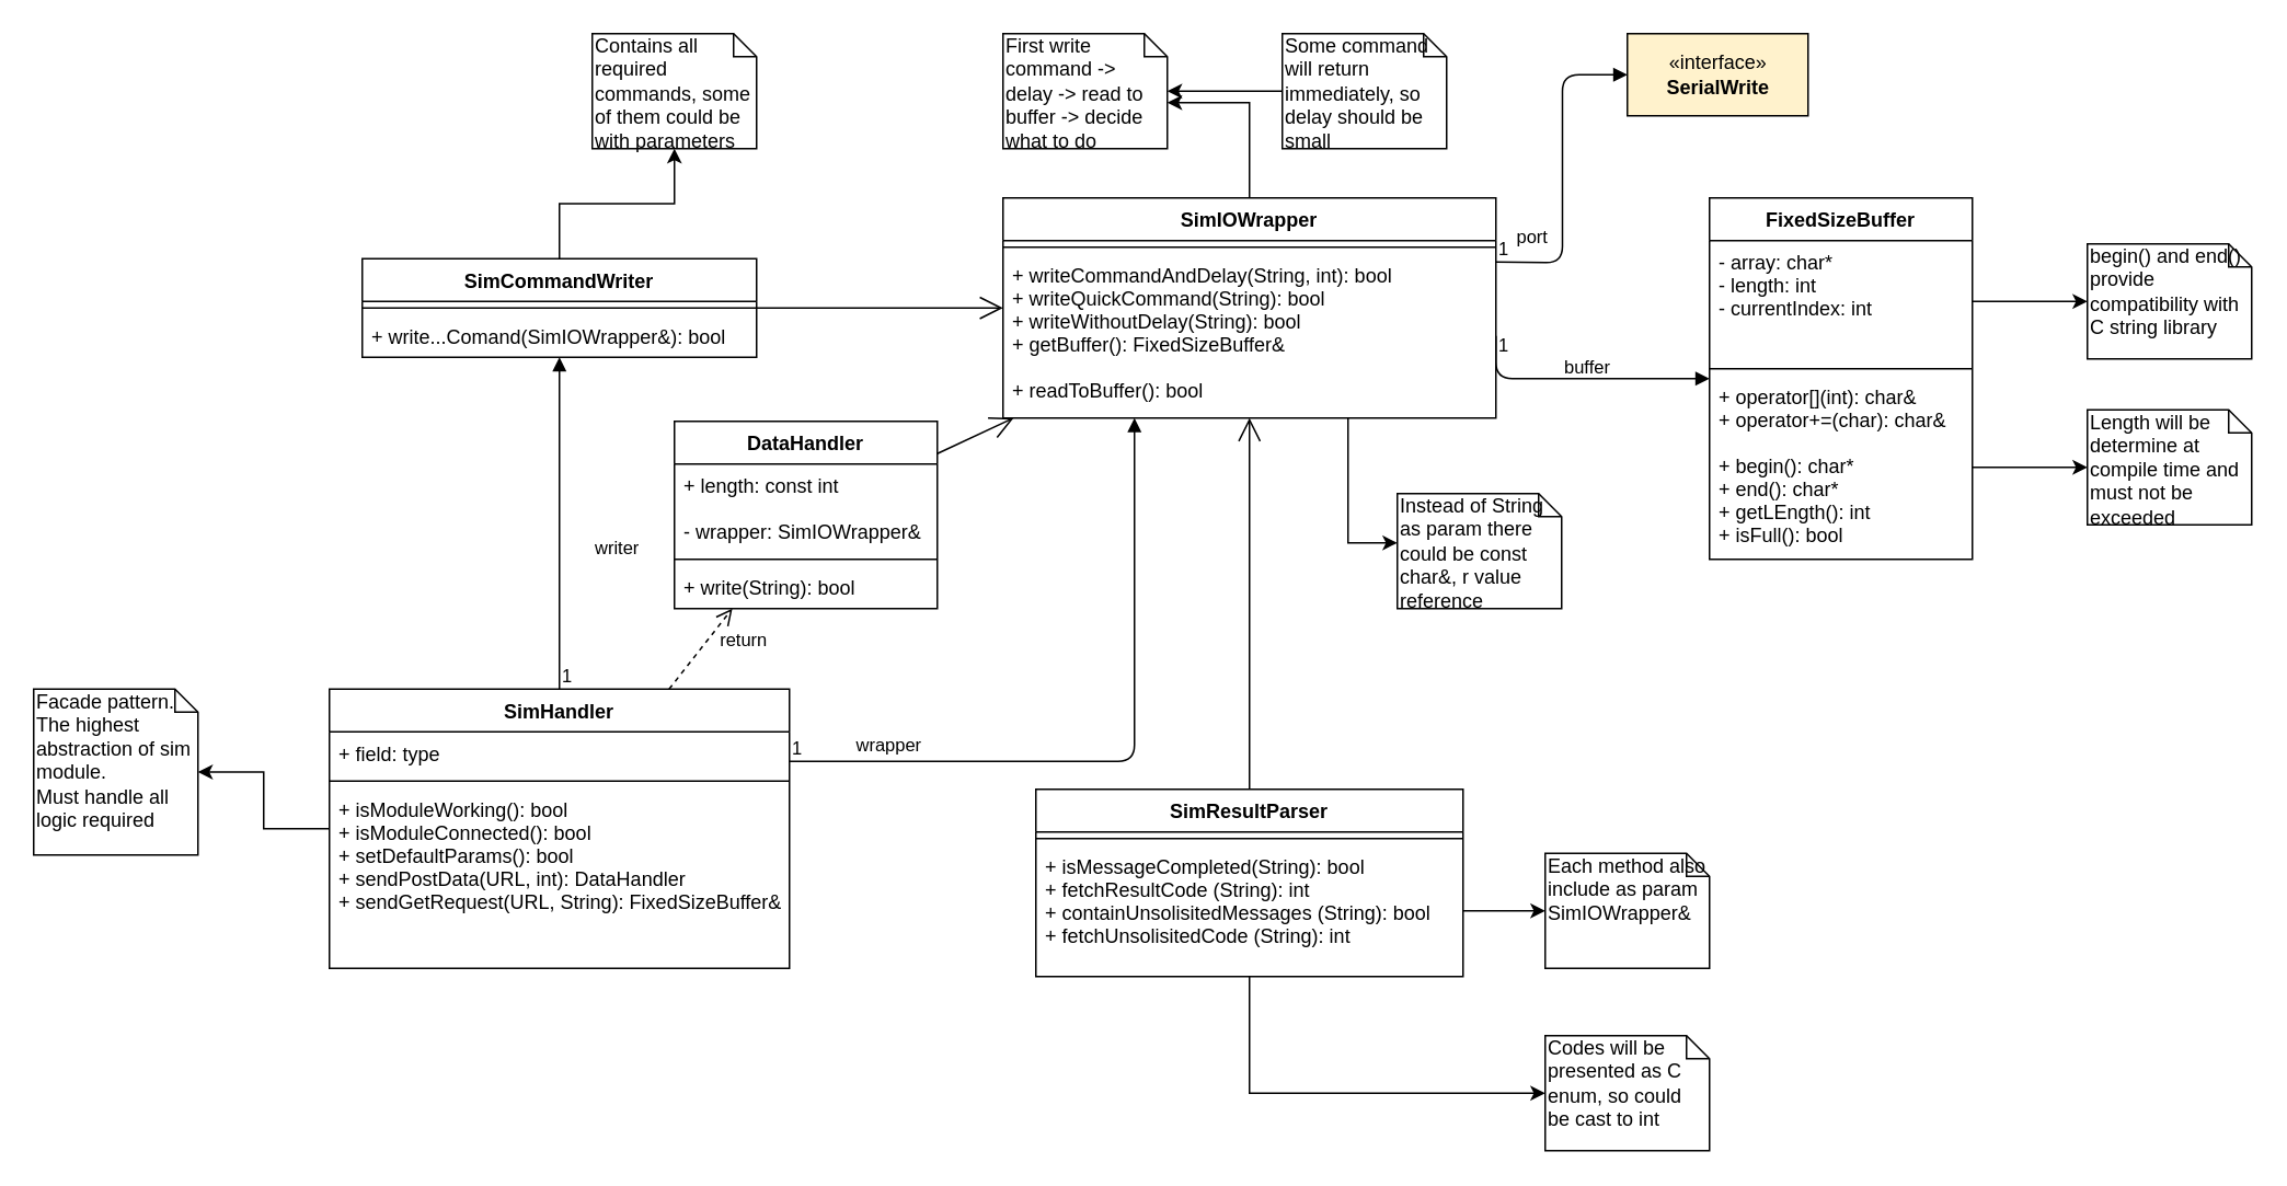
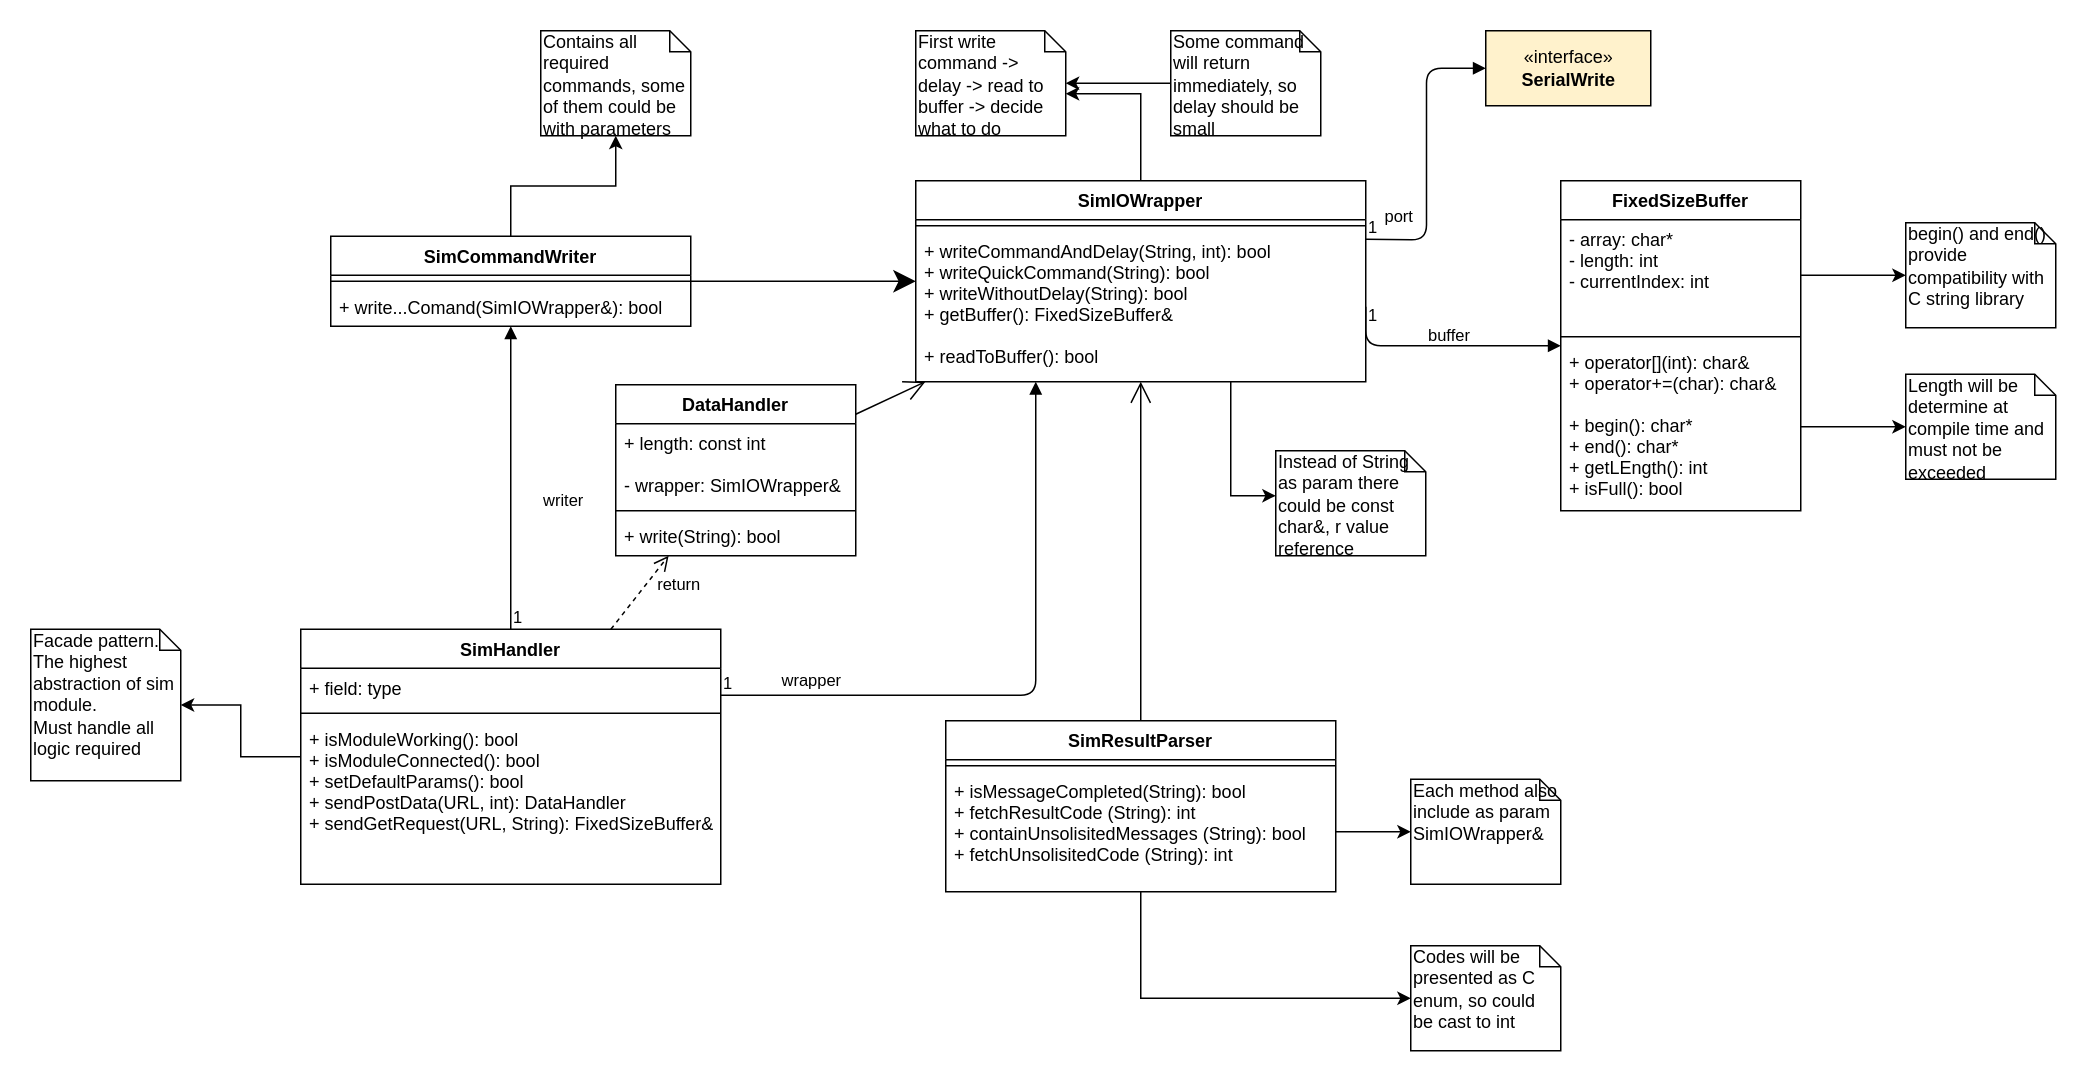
- <mxCell id="22" value="" style="endArrow=open;endFill=1;endSize=12;html=1;" edge="1" parent="1" source="23" target="9"><mxGeometry width="160" relative="1" as="geometry"><mxPoint x="620" y="420" as="sourcePoint" /><mxPoint x="780" y="420" as="targetPoint" /></mxGeometry></mxCell>
+ <mxCell id="22" value="" style="endArrow=classic;endFill=1;endSize=12;html=1;" edge="1" parent="1" source="23" target="9"><mxGeometry width="160" relative="1" as="geometry"><mxPoint x="620" y="420" as="sourcePoint" /><mxPoint x="780" y="420" as="targetPoint" /></mxGeometry></mxCell>
